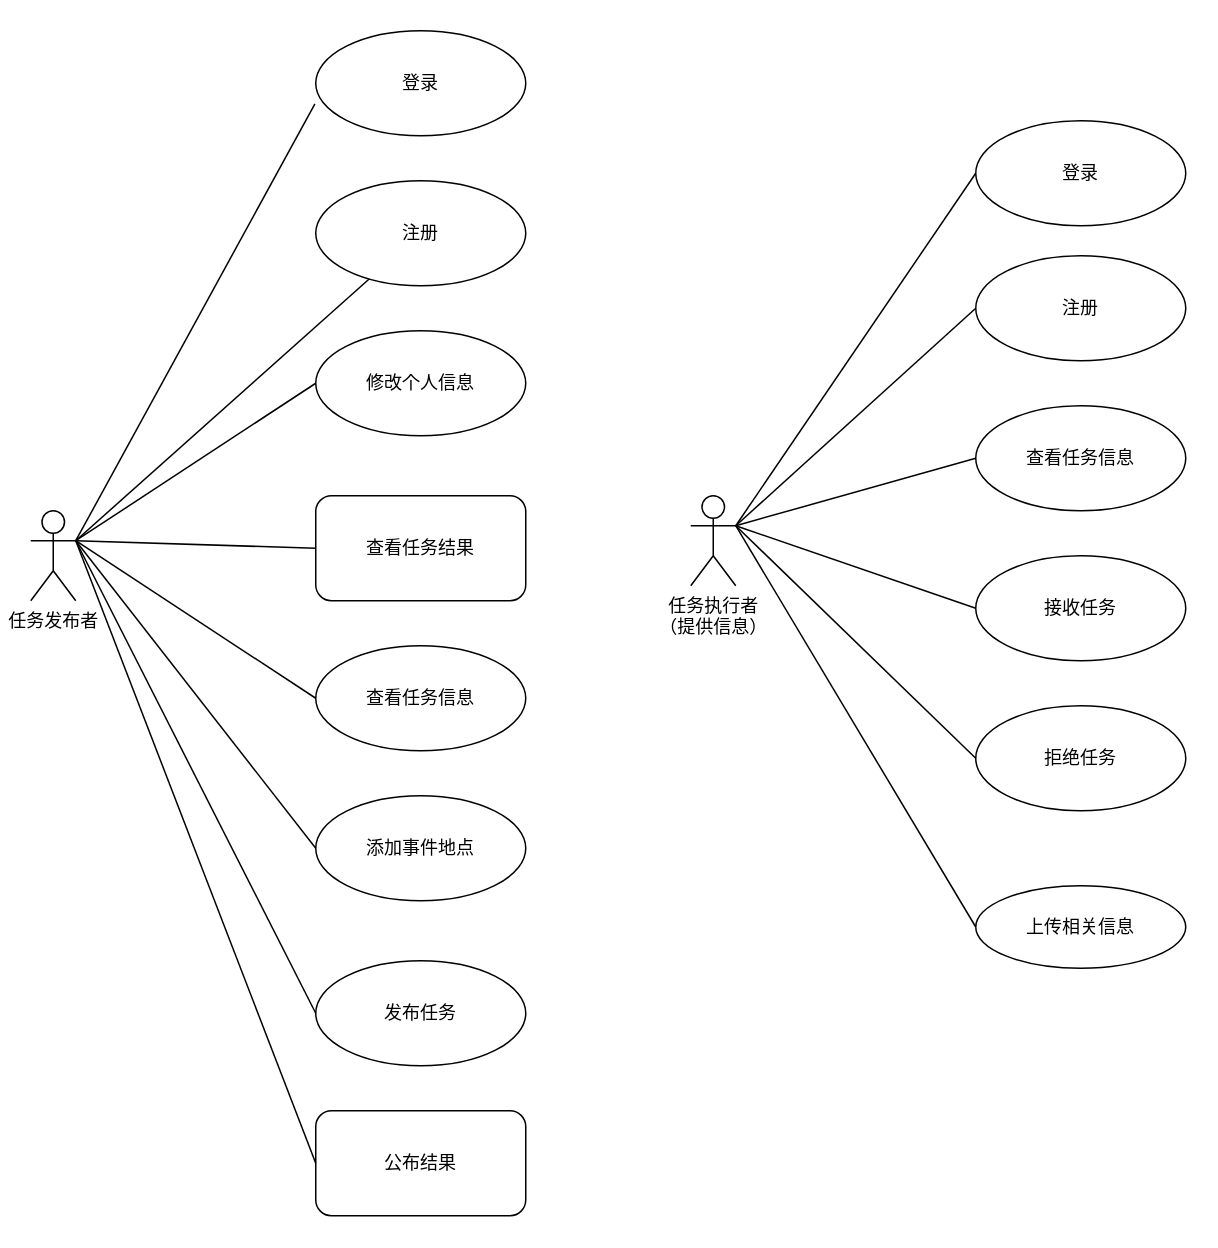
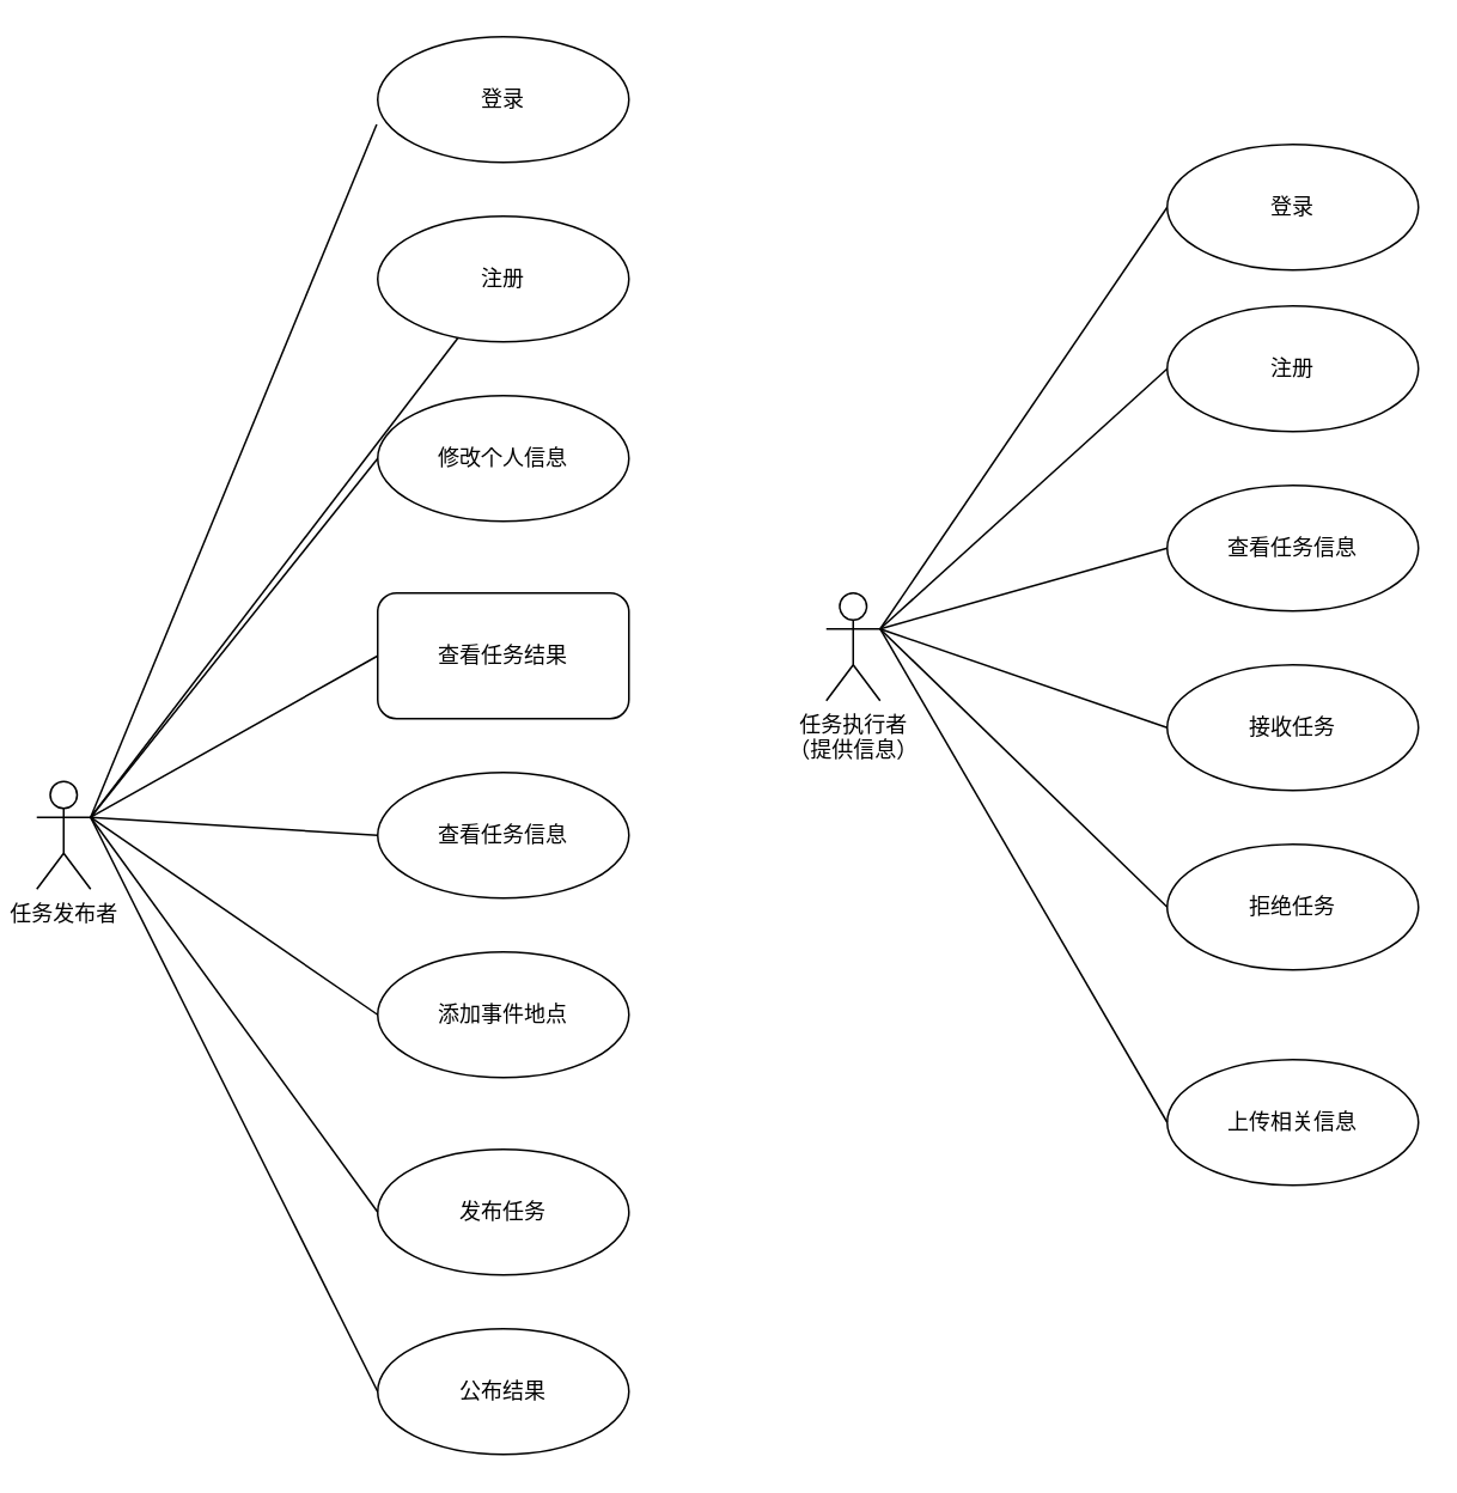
- <mxCell id="11" value="任务发布者" style="shape=umlActor;verticalLabelPosition=bottom;verticalAlign=top;html=1;" vertex="1" parent="1"><mxGeometry x="20" y="340" width="30" height="60" as="geometry" /></mxCell>
+ <mxCell id="11" value="任务发布者" style="shape=umlActor;verticalLabelPosition=bottom;verticalAlign=top;html=1;" vertex="1" parent="1"><mxGeometry x="20" y="435" width="30" height="60" as="geometry" /></mxCell>
- <mxCell id="9" value="上传相关信息" style="ellipse;whiteSpace=wrap;html=1;" vertex="1" parent="1"><mxGeometry x="650" y="590" width="140" height="55" as="geometry" /></mxCell>
+ <mxCell id="9" value="上传相关信息" style="ellipse;whiteSpace=wrap;html=1;" vertex="1" parent="1"><mxGeometry x="650" y="590" width="140" height="70" as="geometry" /></mxCell>
- <mxCell id="18" value="公布结果" style="whiteSpace=wrap;html=1;rounded=1;" vertex="1" parent="1"><mxGeometry x="210" y="740" width="140" height="70" as="geometry" /></mxCell>
+ <mxCell id="18" value="公布结果" style="ellipse;whiteSpace=wrap;html=1;" vertex="1" parent="1"><mxGeometry x="210" y="740" width="140" height="70" as="geometry" /></mxCell>
